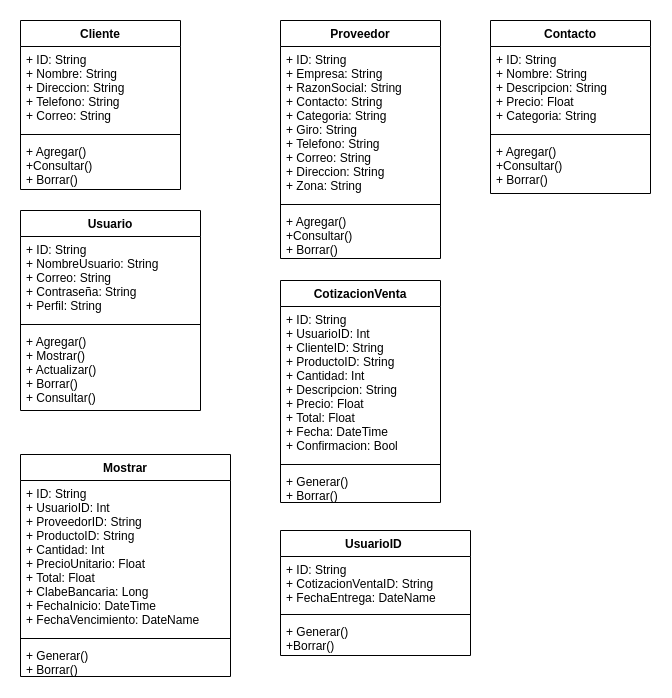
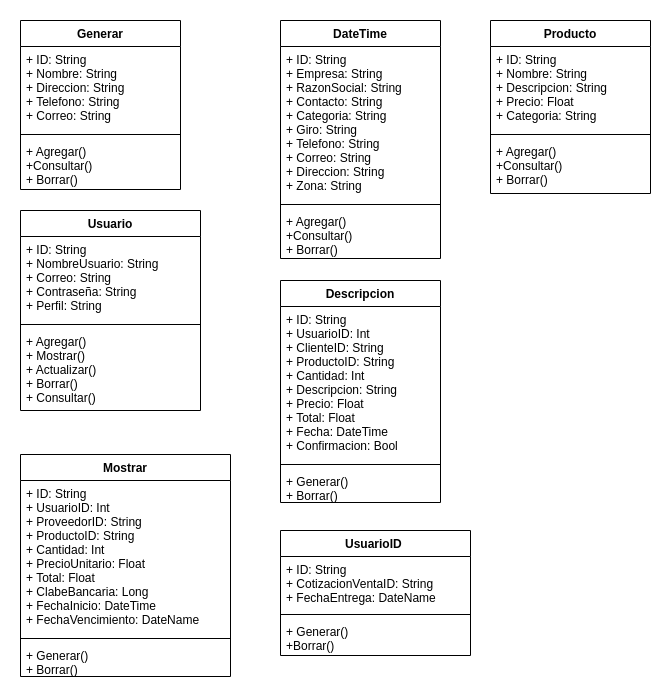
- <mxCell id="2" value="Cliente" style="swimlane;fontStyle=1;align=center;verticalAlign=top;childLayout=stackLayout;horizontal=1;startSize=26;horizontalStack=0;resizeParent=1;resizeParentMax=0;resizeLast=0;collapsible=1;marginBottom=0;" parent="1" vertex="1"><mxGeometry x="20" y="20" width="160" height="169" as="geometry"><mxRectangle x="600" y="40" width="80" height="30" as="alternateBounds" /></mxGeometry></mxCell>
+ <mxCell id="2" value="Generar" style="swimlane;fontStyle=1;align=center;verticalAlign=top;childLayout=stackLayout;horizontal=1;startSize=26;horizontalStack=0;resizeParent=1;resizeParentMax=0;resizeLast=0;collapsible=1;marginBottom=0;" parent="1" vertex="1"><mxGeometry x="20" y="20" width="160" height="169" as="geometry"><mxRectangle x="600" y="40" width="80" height="30" as="alternateBounds" /></mxGeometry></mxCell>
- <mxCell id="18" value="Proveedor" style="swimlane;fontStyle=1;align=center;verticalAlign=top;childLayout=stackLayout;horizontal=1;startSize=26;horizontalStack=0;resizeParent=1;resizeParentMax=0;resizeLast=0;collapsible=1;marginBottom=0;" parent="1" vertex="1"><mxGeometry x="280" y="20" width="160" height="238" as="geometry"><mxRectangle x="600" y="40" width="80" height="30" as="alternateBounds" /></mxGeometry></mxCell>
+ <mxCell id="18" value="DateTime" style="swimlane;fontStyle=1;align=center;verticalAlign=top;childLayout=stackLayout;horizontal=1;startSize=26;horizontalStack=0;resizeParent=1;resizeParentMax=0;resizeLast=0;collapsible=1;marginBottom=0;" parent="1" vertex="1"><mxGeometry x="280" y="20" width="160" height="238" as="geometry"><mxRectangle x="600" y="40" width="80" height="30" as="alternateBounds" /></mxGeometry></mxCell>
- <mxCell id="14" value="Contacto" style="swimlane;fontStyle=1;align=center;verticalAlign=top;childLayout=stackLayout;horizontal=1;startSize=26;horizontalStack=0;resizeParent=1;resizeParentMax=0;resizeLast=0;collapsible=1;marginBottom=0;" parent="1" vertex="1"><mxGeometry x="490" y="20" width="160" height="173" as="geometry" /></mxCell>
+ <mxCell id="14" value="Producto" style="swimlane;fontStyle=1;align=center;verticalAlign=top;childLayout=stackLayout;horizontal=1;startSize=26;horizontalStack=0;resizeParent=1;resizeParentMax=0;resizeLast=0;collapsible=1;marginBottom=0;" parent="1" vertex="1"><mxGeometry x="490" y="20" width="160" height="173" as="geometry" /></mxCell>
- <mxCell id="6" value="CotizacionVenta" style="swimlane;fontStyle=1;align=center;verticalAlign=top;childLayout=stackLayout;horizontal=1;startSize=26;horizontalStack=0;resizeParent=1;resizeParentMax=0;resizeLast=0;collapsible=1;marginBottom=0;" parent="1" vertex="1"><mxGeometry x="280" y="280" width="160" height="222" as="geometry" /></mxCell>
+ <mxCell id="6" value="Descripcion" style="swimlane;fontStyle=1;align=center;verticalAlign=top;childLayout=stackLayout;horizontal=1;startSize=26;horizontalStack=0;resizeParent=1;resizeParentMax=0;resizeLast=0;collapsible=1;marginBottom=0;" parent="1" vertex="1"><mxGeometry x="280" y="280" width="160" height="222" as="geometry" /></mxCell>
